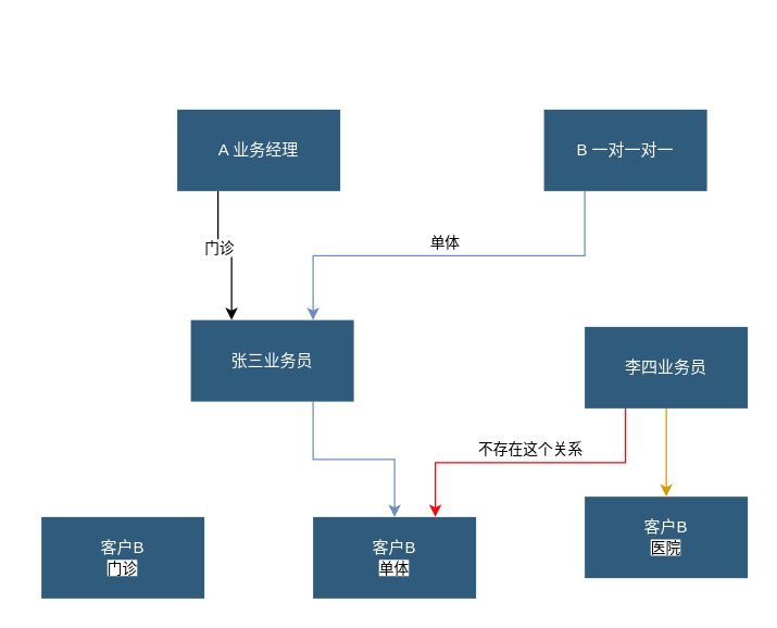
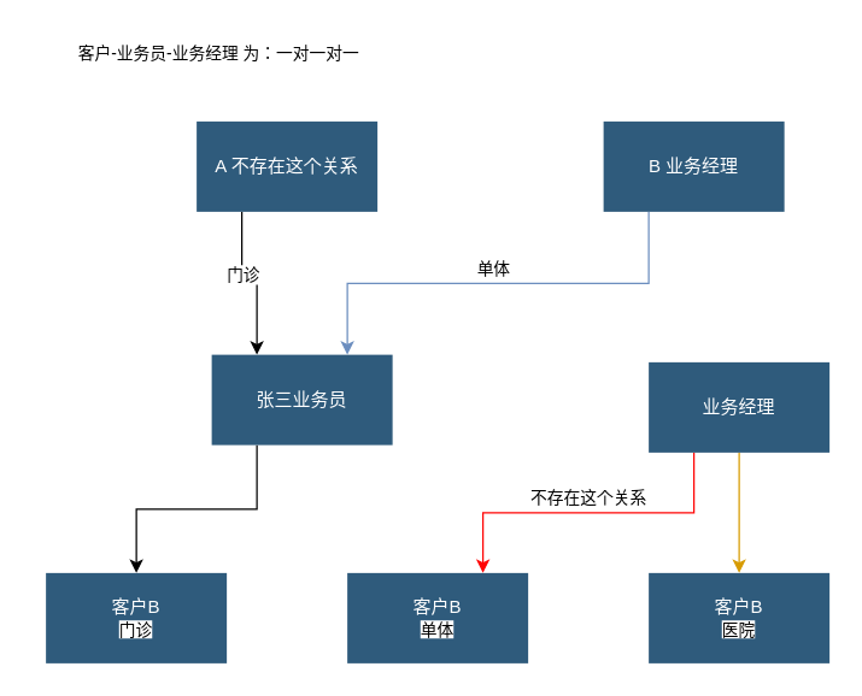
+ <mxCell id="17" value="&lt;span style=&quot;font-size: 11px; text-wrap-mode: nowrap; background-color: rgb(255, 255, 255);&quot;&gt;客户-业务员-业务经理 为：一对一对一&lt;/span&gt;" style="text;html=1;align=center;verticalAlign=middle;whiteSpace=wrap;rounded=0;" vertex="1" parent="1"><mxGeometry x="20" y="20" width="250" height="30" as="geometry" /></mxCell>
- <mxCell id="4" value="A 业务经理" style="whiteSpace=wrap;shadow=0;fontColor=#FFFFFF;fontFamily=Helvetica;fontStyle=0;html=1;fontSize=12;plain-purple;strokeColor=none;fillColor=#2f5b7c;gradientColor=none;spacing=6;verticalAlign=middle;" vertex="1" parent="1"><mxGeometry x="130" y="80" width="120" height="60" as="geometry" /></mxCell>
+ <mxCell id="4" value="A 不存在这个关系" style="whiteSpace=wrap;shadow=0;fontColor=#FFFFFF;fontFamily=Helvetica;fontStyle=0;html=1;fontSize=12;plain-purple;strokeColor=none;fillColor=#2f5b7c;gradientColor=none;spacing=6;verticalAlign=middle;" vertex="1" parent="1"><mxGeometry x="130" y="80" width="120" height="60" as="geometry" /></mxCell>
- <mxCell id="7" value="B 一对一对一" style="whiteSpace=wrap;shadow=0;fontColor=#FFFFFF;fontFamily=Helvetica;fontStyle=0;html=1;fontSize=12;plain-purple;strokeColor=none;fillColor=#2f5b7c;gradientColor=none;spacing=6;verticalAlign=middle;" vertex="1" parent="1"><mxGeometry x="400" y="80" width="120" height="60" as="geometry" /></mxCell>
+ <mxCell id="7" value="B 业务经理" style="whiteSpace=wrap;shadow=0;fontColor=#FFFFFF;fontFamily=Helvetica;fontStyle=0;html=1;fontSize=12;plain-purple;strokeColor=none;fillColor=#2f5b7c;gradientColor=none;spacing=6;verticalAlign=middle;" vertex="1" parent="1"><mxGeometry x="400" y="80" width="120" height="60" as="geometry" /></mxCell>
- <mxCell id="13" value="李四业务员" style="whiteSpace=wrap;shadow=0;fontColor=#FFFFFF;fontFamily=Helvetica;fontStyle=0;html=1;fontSize=12;plain-purple;strokeColor=none;fillColor=#2f5b7c;gradientColor=none;spacing=6;verticalAlign=middle;" vertex="1" parent="1"><mxGeometry x="430" y="240" width="120" height="60" as="geometry" /></mxCell>
+ <mxCell id="13" value="业务经理" style="whiteSpace=wrap;shadow=0;fontColor=#FFFFFF;fontFamily=Helvetica;fontStyle=0;html=1;fontSize=12;plain-purple;strokeColor=none;fillColor=#2f5b7c;gradientColor=none;spacing=6;verticalAlign=middle;" vertex="1" parent="1"><mxGeometry x="430" y="240" width="120" height="60" as="geometry" /></mxCell>
+ <mxCell id="8" value="" style="edgeStyle=orthogonalEdgeStyle;rounded=0;orthogonalLoop=1;jettySize=auto;html=1;exitX=0.25;exitY=1;exitDx=0;exitDy=0;" edge="1" parent="1" source="10" target="14"><mxGeometry relative="1" as="geometry" /></mxCell>
- <mxCell id="9" style="edgeStyle=orthogonalEdgeStyle;rounded=0;orthogonalLoop=1;jettySize=auto;html=1;exitX=0.75;exitY=1;exitDx=0;exitDy=0;entryX=0.5;entryY=0;entryDx=0;entryDy=0;fillColor=#dae8fc;strokeColor=#6c8ebf;" edge="1" parent="1" source="10" target="16"><mxGeometry relative="1" as="geometry" /></mxCell>
- <mxCell id="15" value="客户B&lt;div&gt;&lt;font color=&quot;#000000&quot;&gt;&lt;span style=&quot;font-size: 11px; text-wrap-mode: nowrap; background-color: rgb(255, 255, 255);&quot;&gt;医院&lt;/span&gt;&lt;/font&gt;&lt;/div&gt;" style="whiteSpace=wrap;html=1;fillColor=#2f5b7c;strokeColor=none;fontColor=#FFFFFF;shadow=0;fontStyle=0;gradientColor=none;spacing=6;" vertex="1" parent="1"><mxGeometry x="430" y="365" width="120" height="60" as="geometry" /></mxCell>
+ <mxCell id="15" value="客户B&lt;div&gt;&lt;font color=&quot;#000000&quot;&gt;&lt;span style=&quot;font-size: 11px; text-wrap-mode: nowrap; background-color: rgb(255, 255, 255);&quot;&gt;医院&lt;/span&gt;&lt;/font&gt;&lt;/div&gt;" style="whiteSpace=wrap;html=1;fillColor=#2f5b7c;strokeColor=none;fontColor=#FFFFFF;shadow=0;fontStyle=0;gradientColor=none;spacing=6;" vertex="1" parent="1"><mxGeometry x="430" y="380" width="120" height="60" as="geometry" /></mxCell>
